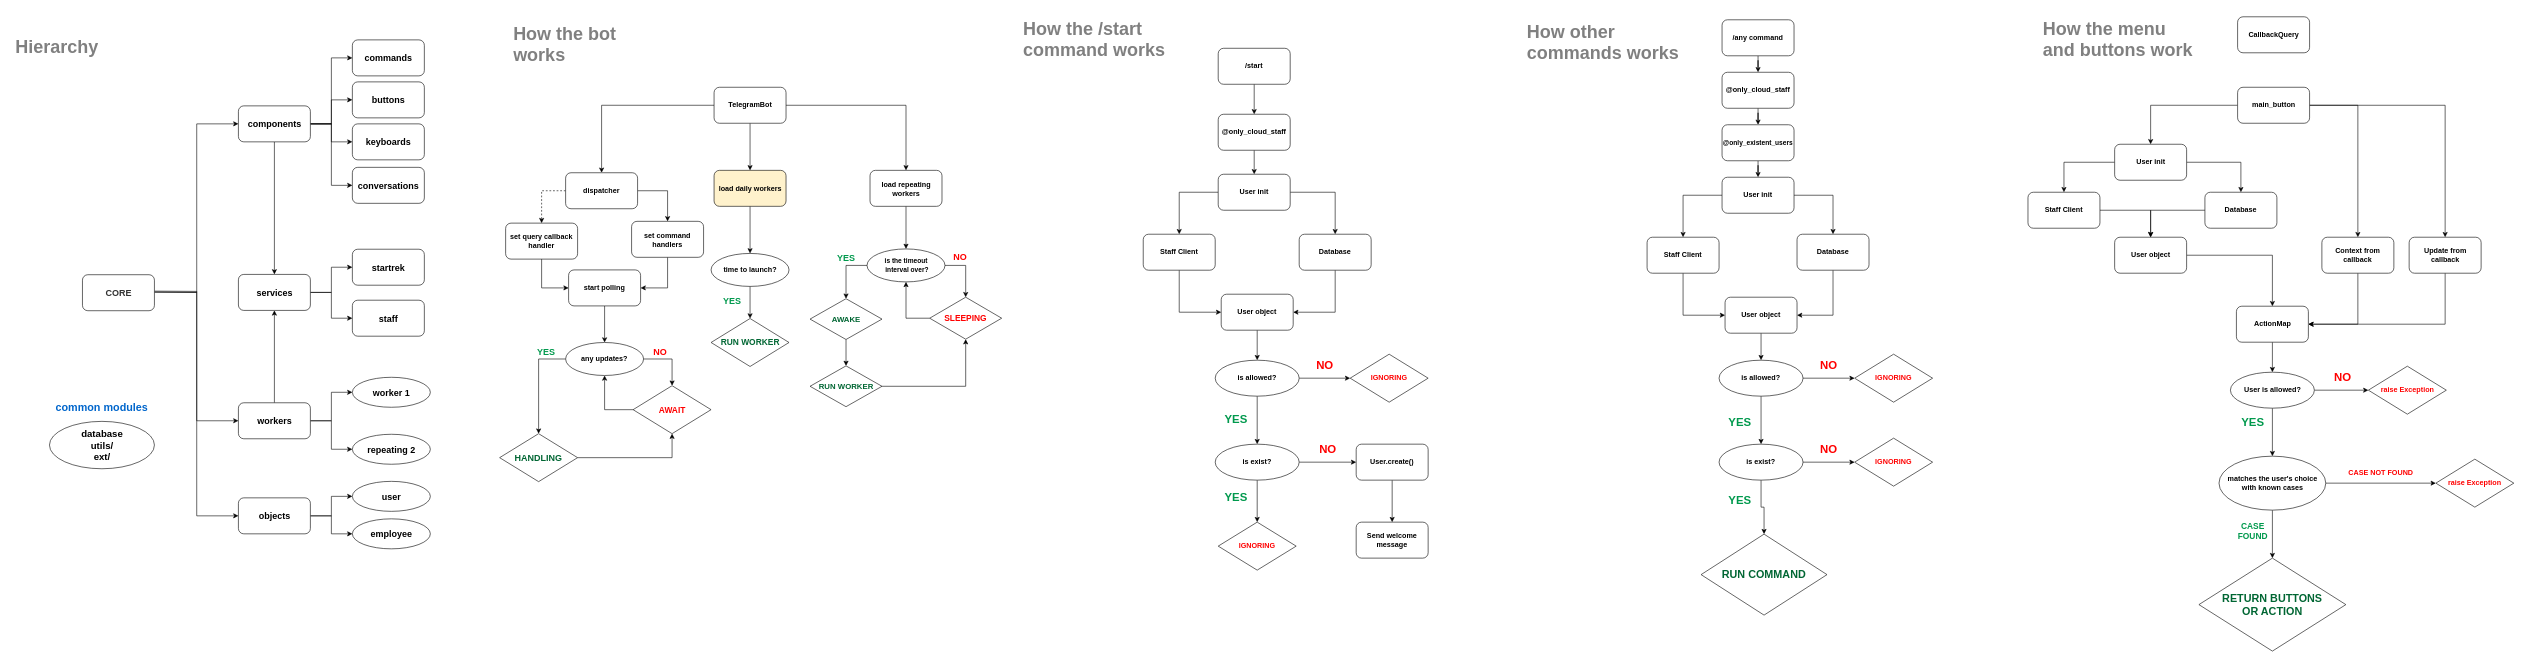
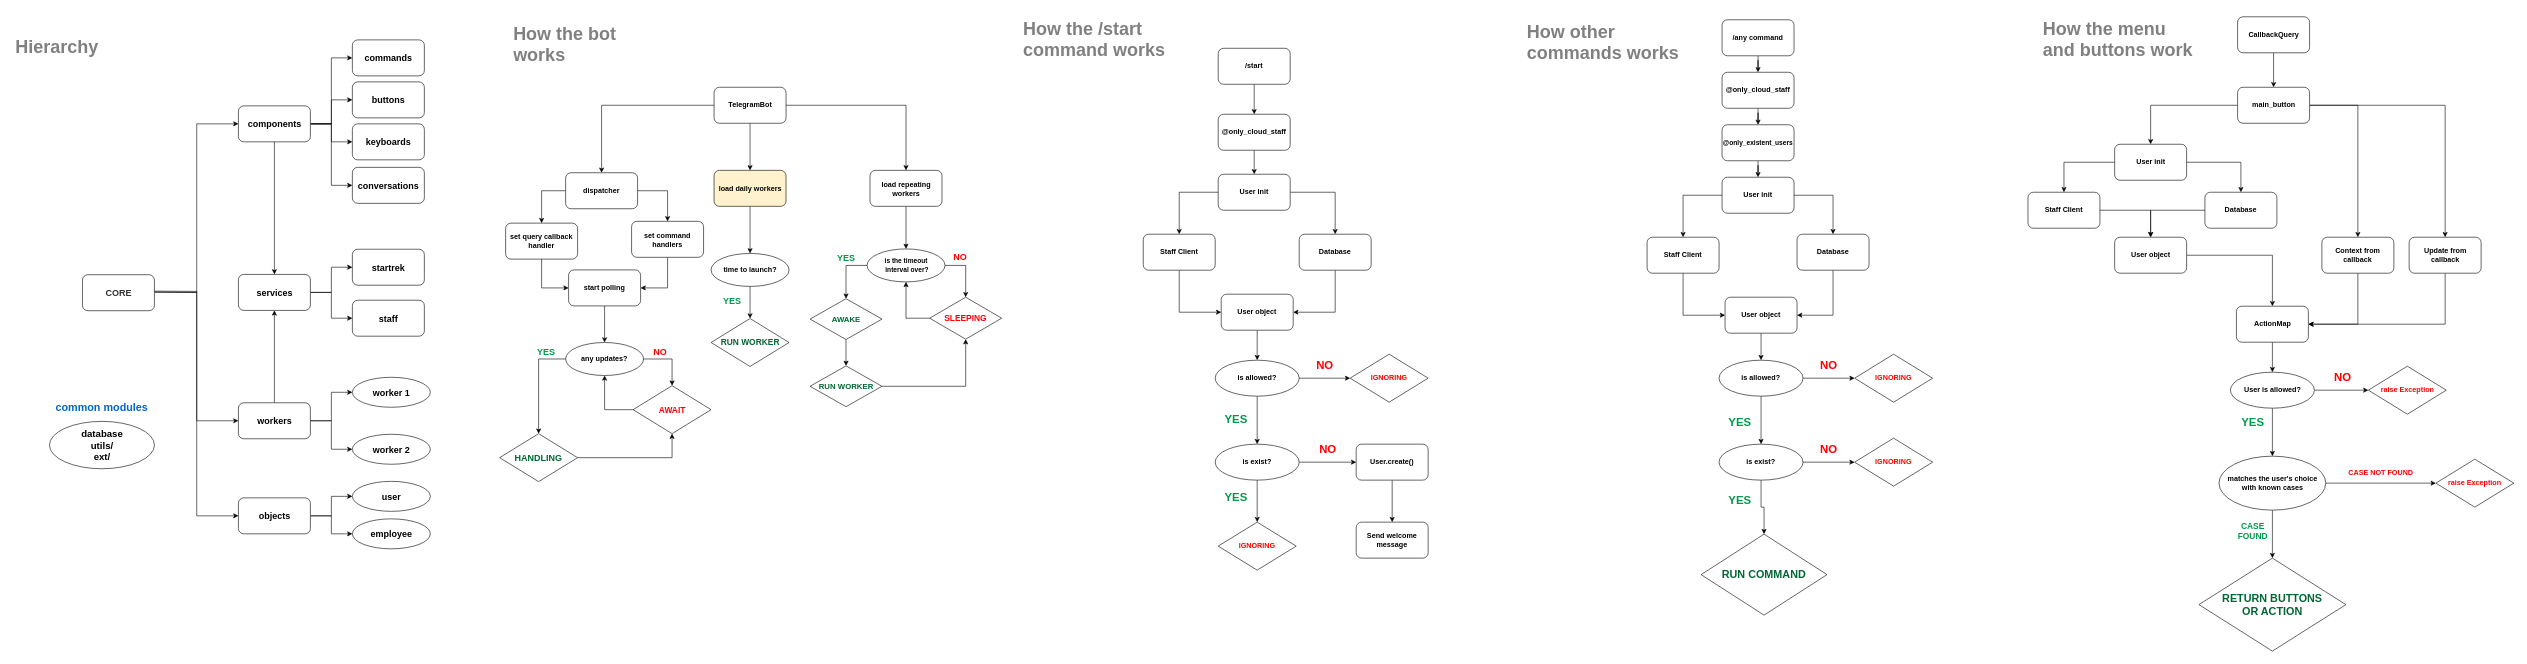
+ <mxCell id="66" style="edgeStyle=orthogonalEdgeStyle;rounded=0;orthogonalLoop=1;jettySize=auto;html=1;entryX=0.5;entryY=0;entryDx=0;entryDy=0;fontSize=18;fontColor=#006633;" edge="1" parent="1" source="67" target="82"><mxGeometry relative="1" as="geometry" /></mxCell>
- <mxCell id="96" style="edgeStyle=orthogonalEdgeStyle;rounded=0;orthogonalLoop=1;jettySize=auto;html=1;entryX=0.5;entryY=0;entryDx=0;entryDy=0;fontSize=14;fontColor=#000000;exitX=0;exitY=0.5;exitDx=0;exitDy=0;dashed=1;" edge="1" parent="1" source="119" target="104"><mxGeometry relative="1" as="geometry" /></mxCell>
+ <mxCell id="96" style="edgeStyle=orthogonalEdgeStyle;rounded=0;orthogonalLoop=1;jettySize=auto;html=1;entryX=0.5;entryY=0;entryDx=0;entryDy=0;fontSize=14;fontColor=#000000;exitX=0;exitY=0.5;exitDx=0;exitDy=0;" edge="1" parent="1" source="119" target="104"><mxGeometry relative="1" as="geometry" /></mxCell>
- <mxCell id="146" value="repeating 2" style="ellipse;whiteSpace=wrap;html=1;fontSize=15;fontStyle=1" vertex="1" parent="1"><mxGeometry x="586.5" y="723.5" width="130" height="50" as="geometry" /></mxCell>
+ <mxCell id="146" value="worker 2" style="ellipse;whiteSpace=wrap;html=1;fontSize=15;fontStyle=1" vertex="1" parent="1"><mxGeometry x="586.5" y="723.5" width="130" height="50" as="geometry" /></mxCell>
